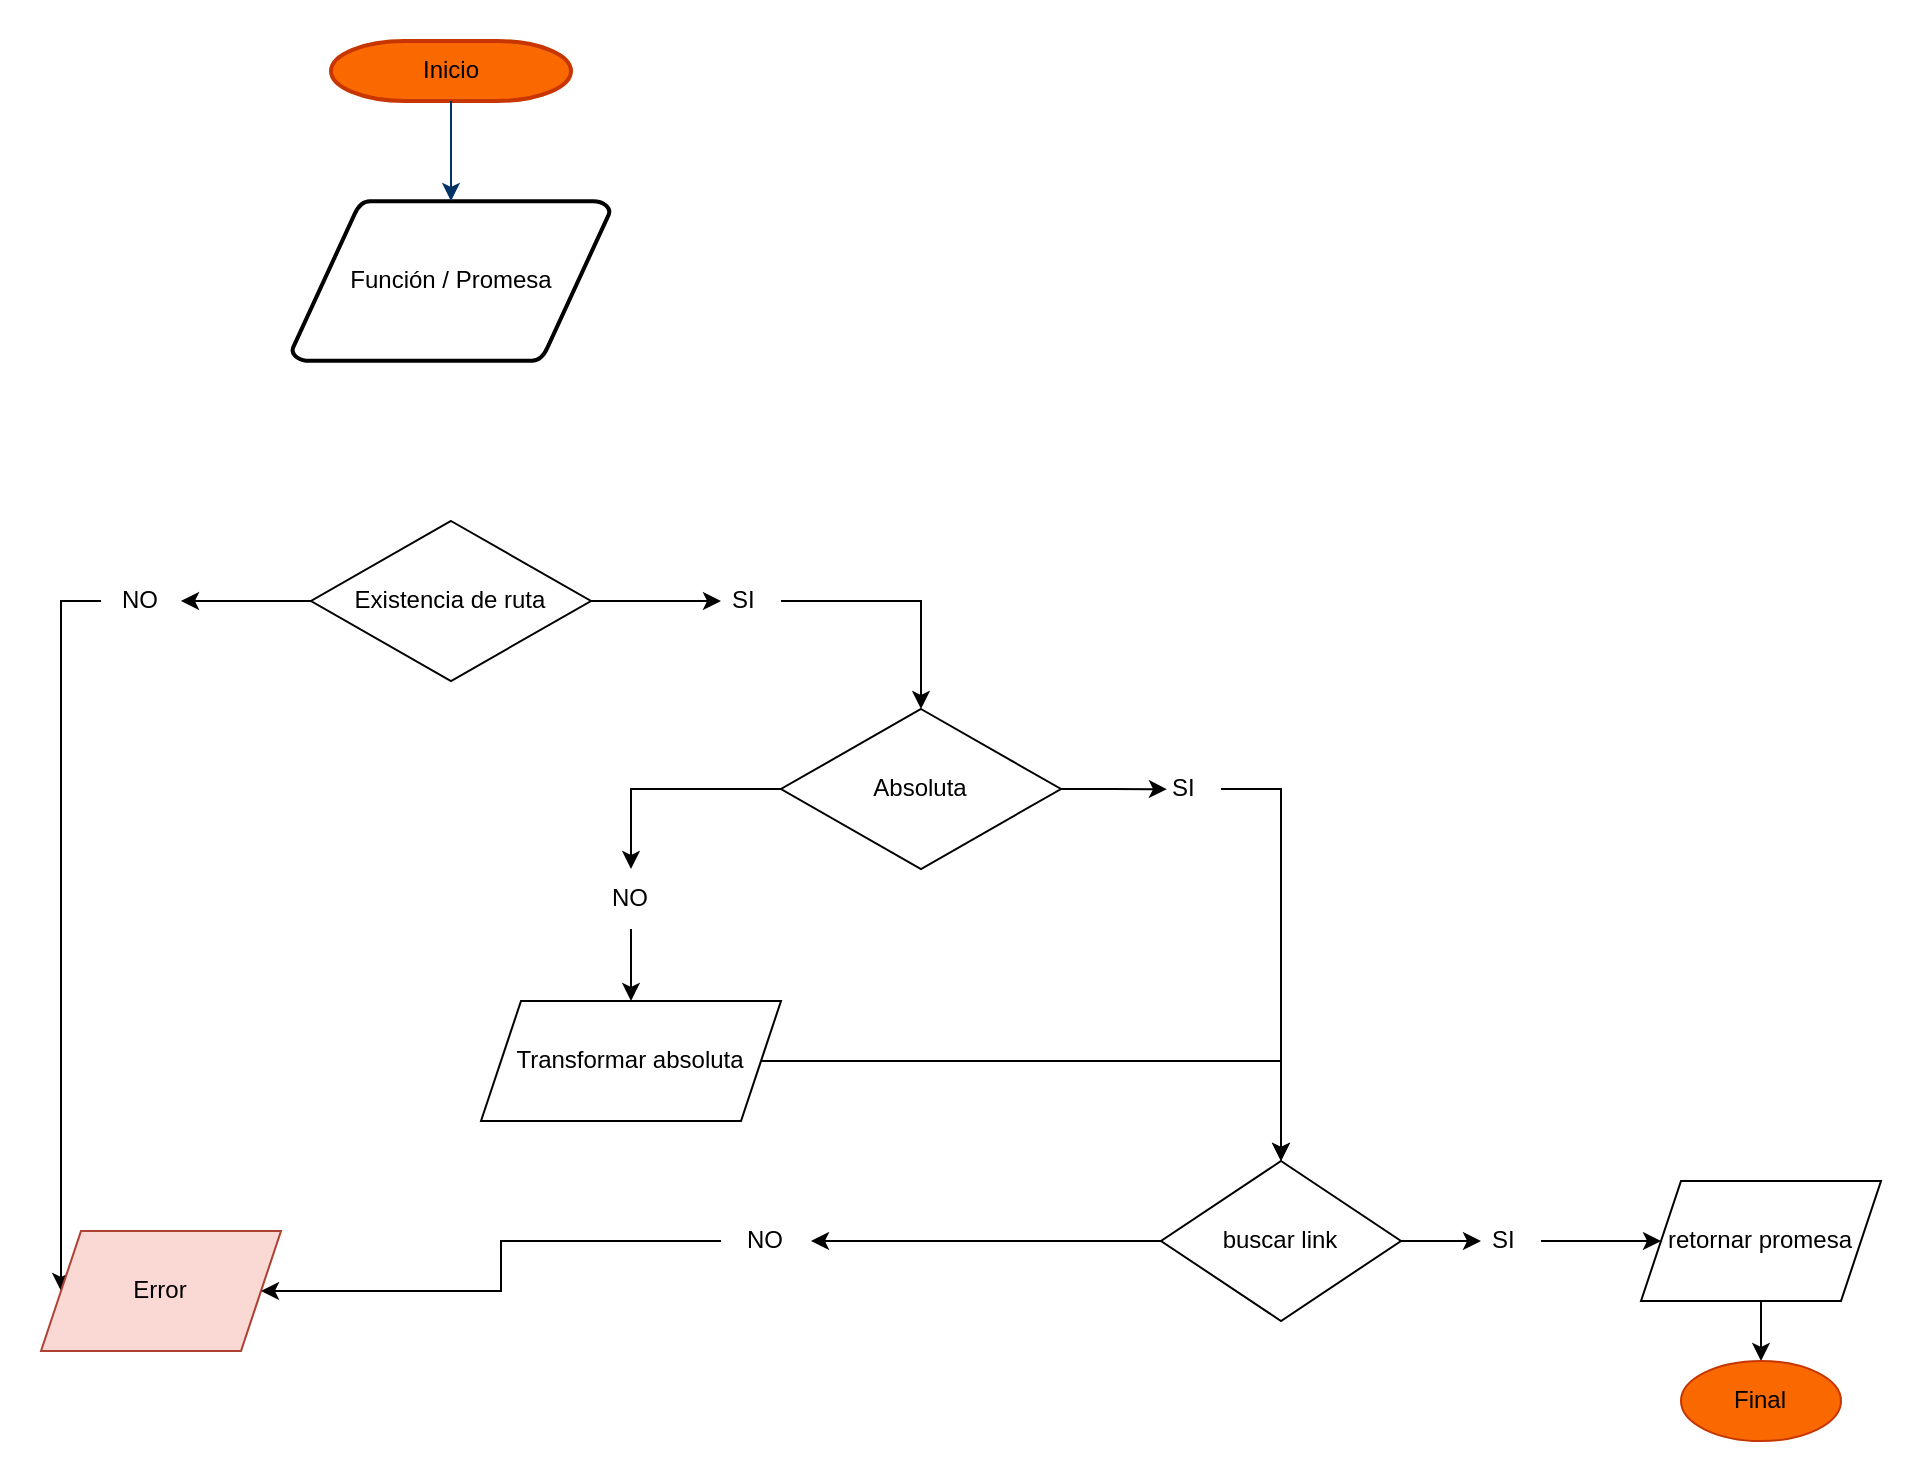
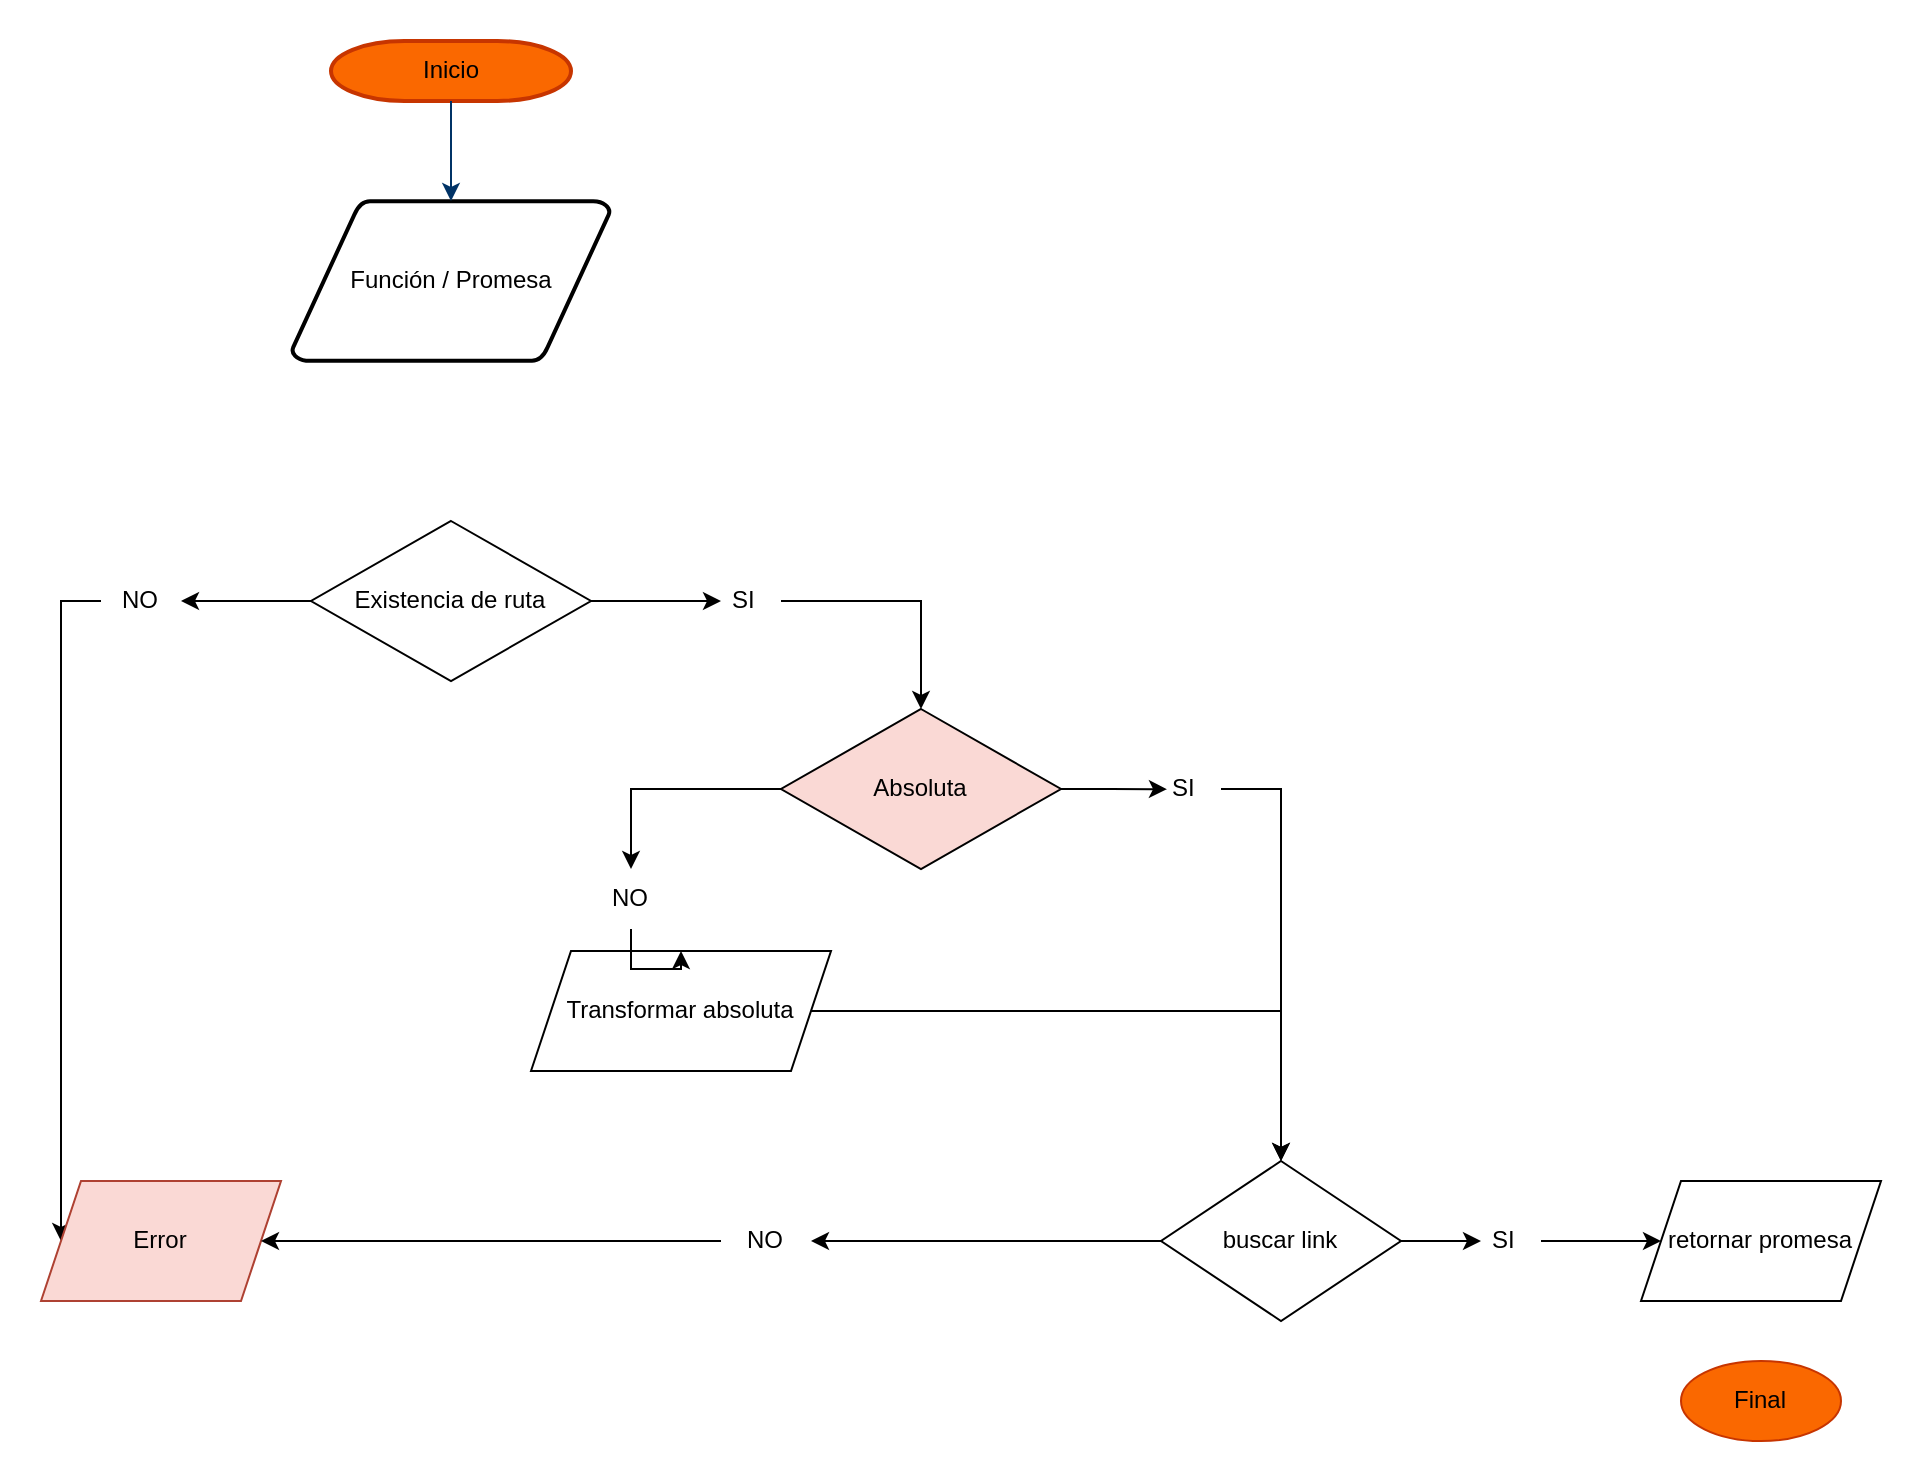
- <mxCell id="10" value="Absoluta" style="rhombus;whiteSpace=wrap;html=1;" parent="1" vertex="1"><mxGeometry x="390" y="354" width="140" height="80" as="geometry" /></mxCell>
+ <mxCell id="10" value="Absoluta" style="rhombus;whiteSpace=wrap;html=1;fillColor=#fad9d5;" parent="1" vertex="1"><mxGeometry x="390" y="354" width="140" height="80" as="geometry" /></mxCell>
- <mxCell id="18" value="Transformar absoluta" style="shape=parallelogram;perimeter=parallelogramPerimeter;whiteSpace=wrap;html=1;fixedSize=1;" parent="1" vertex="1"><mxGeometry x="240" y="500" width="150" height="60" as="geometry" /></mxCell>
+ <mxCell id="18" value="Transformar absoluta" style="shape=parallelogram;perimeter=parallelogramPerimeter;whiteSpace=wrap;html=1;fixedSize=1;" parent="1" vertex="1"><mxGeometry x="265" y="475" width="150" height="60" as="geometry" /></mxCell>
- <mxCell id="25" value="Error" style="shape=parallelogram;perimeter=parallelogramPerimeter;whiteSpace=wrap;html=1;fixedSize=1;fillColor=#fad9d5;strokeColor=#ae4132;" parent="1" vertex="1"><mxGeometry x="20" y="615" width="120" height="60" as="geometry" /></mxCell>
+ <mxCell id="25" value="Error" style="shape=parallelogram;perimeter=parallelogramPerimeter;whiteSpace=wrap;html=1;fixedSize=1;fillColor=#fad9d5;strokeColor=#ae4132;" parent="1" vertex="1"><mxGeometry x="20" y="590" width="120" height="60" as="geometry" /></mxCell>
- <mxCell id="15" value="" style="edgeStyle=orthogonalEdgeStyle;rounded=0;orthogonalLoop=1;jettySize=auto;html=1;" parent="1" source="16" target="26" edge="1"><mxGeometry relative="1" as="geometry" /></mxCell>
